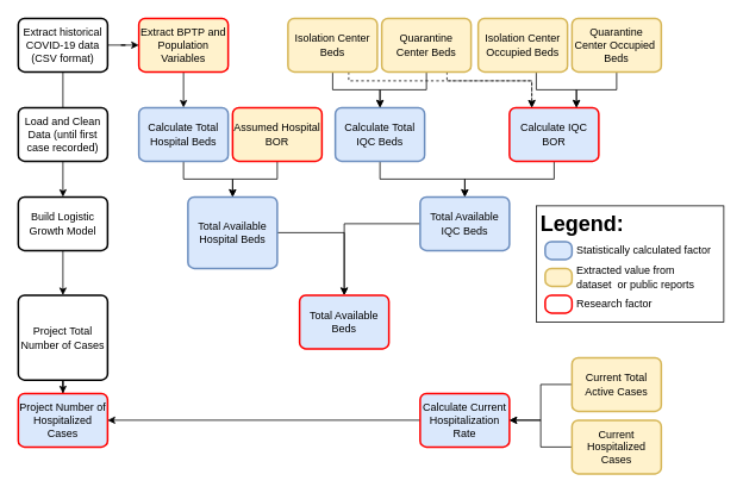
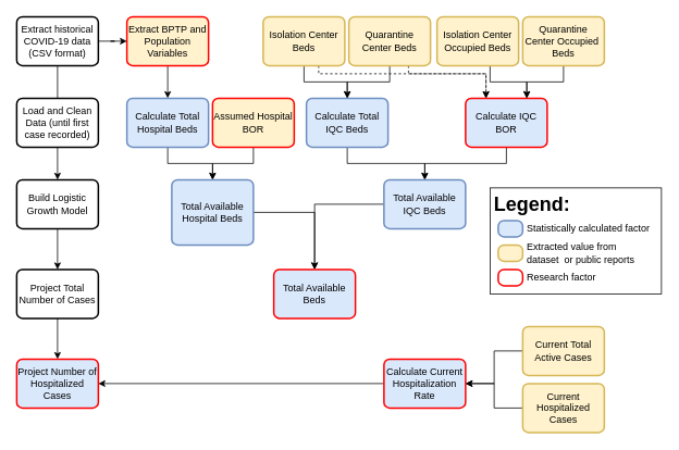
- <mxCell id="41" value="Project Total Number of Cases" style="rounded=1;whiteSpace=wrap;html=1;absoluteArcSize=1;arcSize=14;strokeWidth=2;" parent="1" vertex="1"><mxGeometry x="20" y="330" width="100" height="95" as="geometry" /></mxCell>
+ <mxCell id="41" value="Project Total Number of Cases" style="rounded=1;whiteSpace=wrap;html=1;absoluteArcSize=1;arcSize=14;strokeWidth=2;" parent="1" vertex="1"><mxGeometry x="20" y="330" width="100" height="60" as="geometry" /></mxCell>
